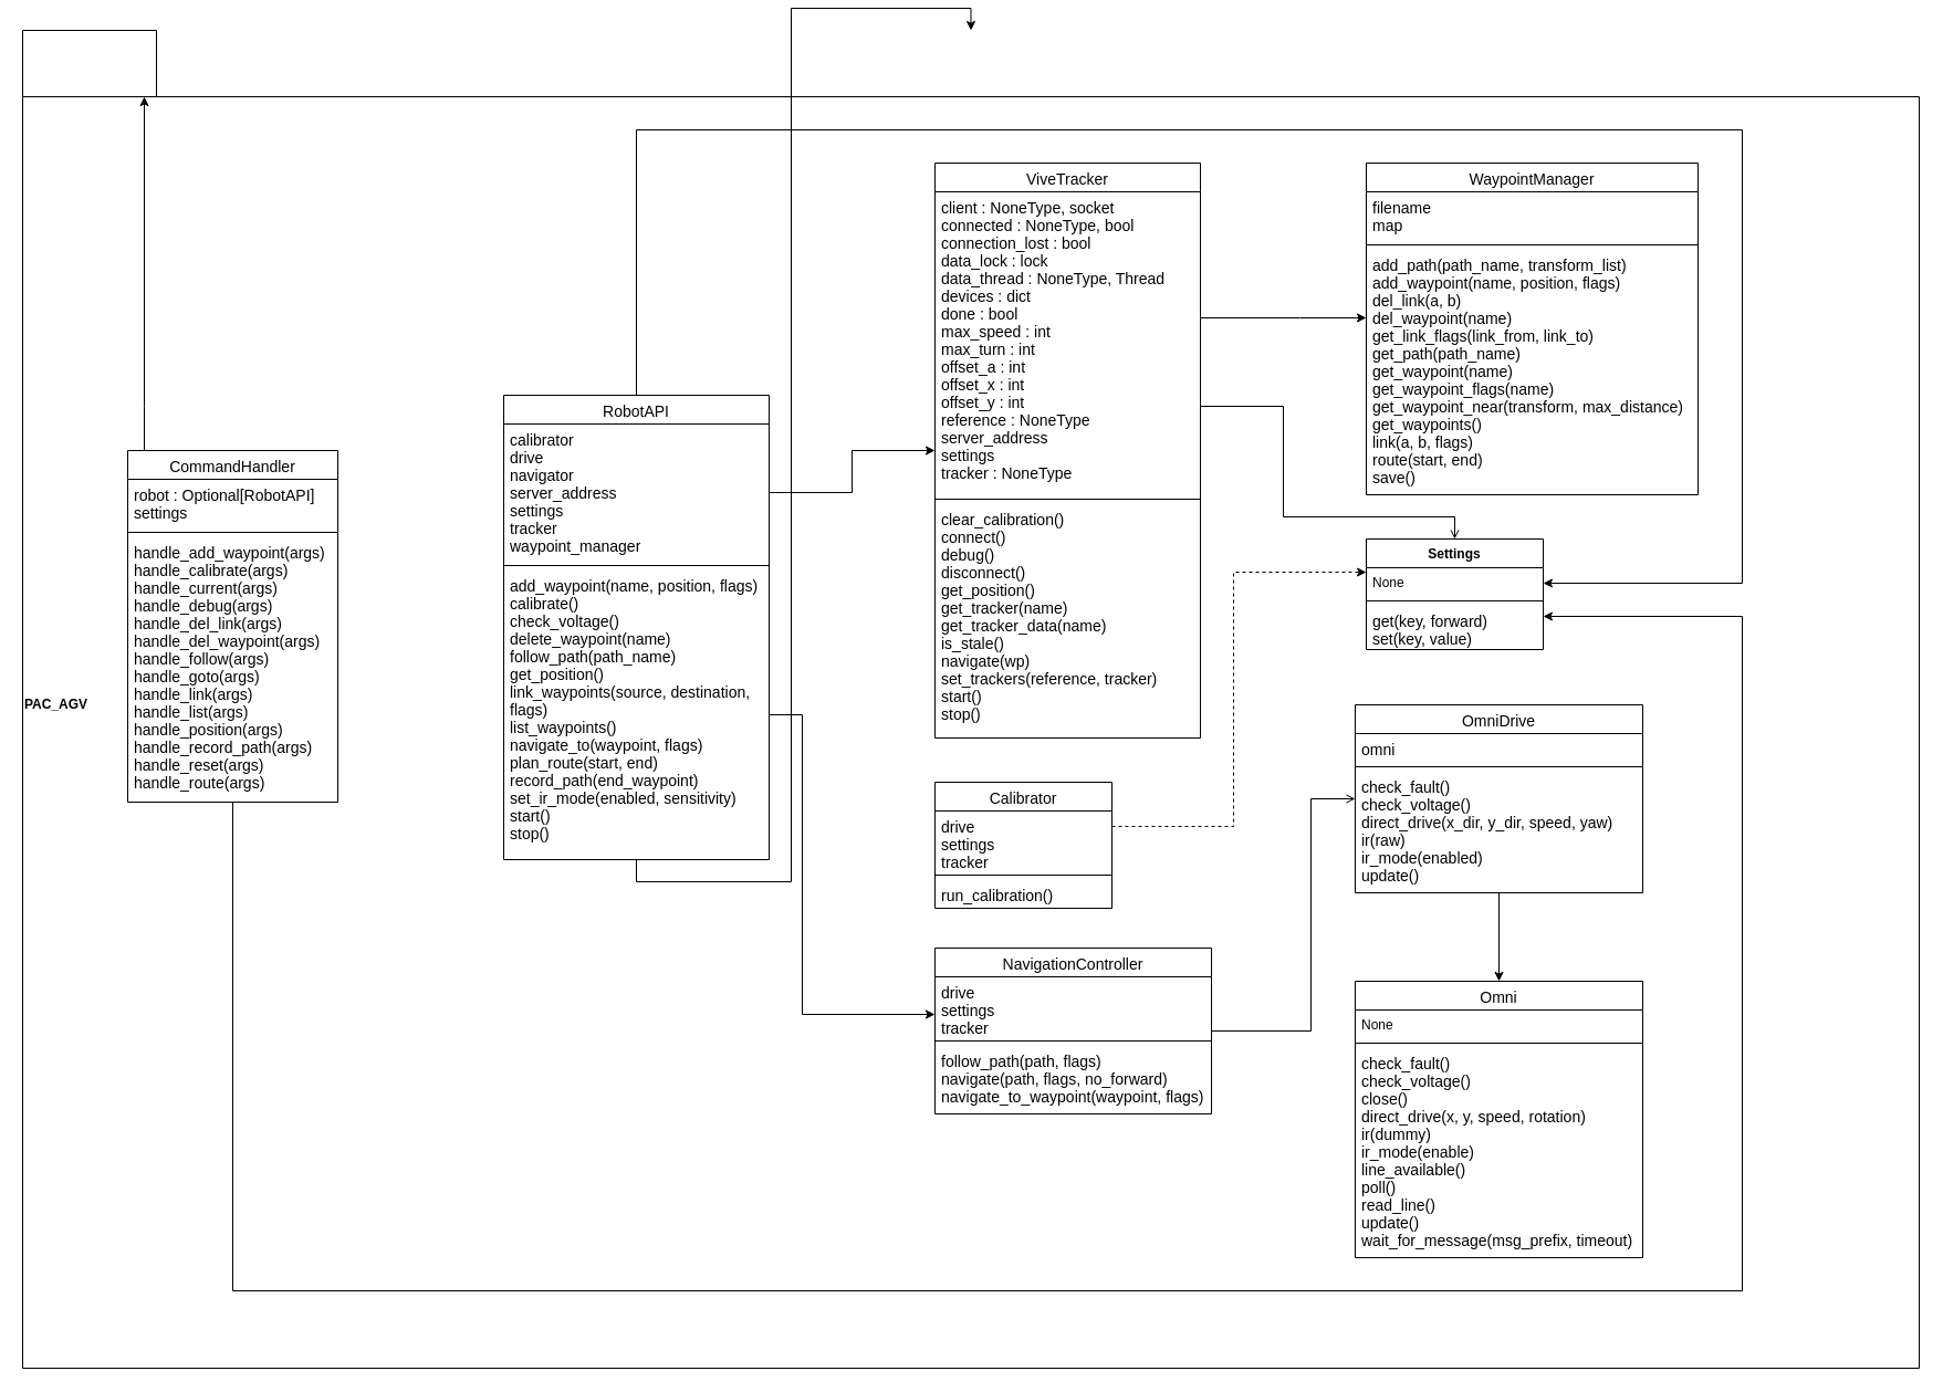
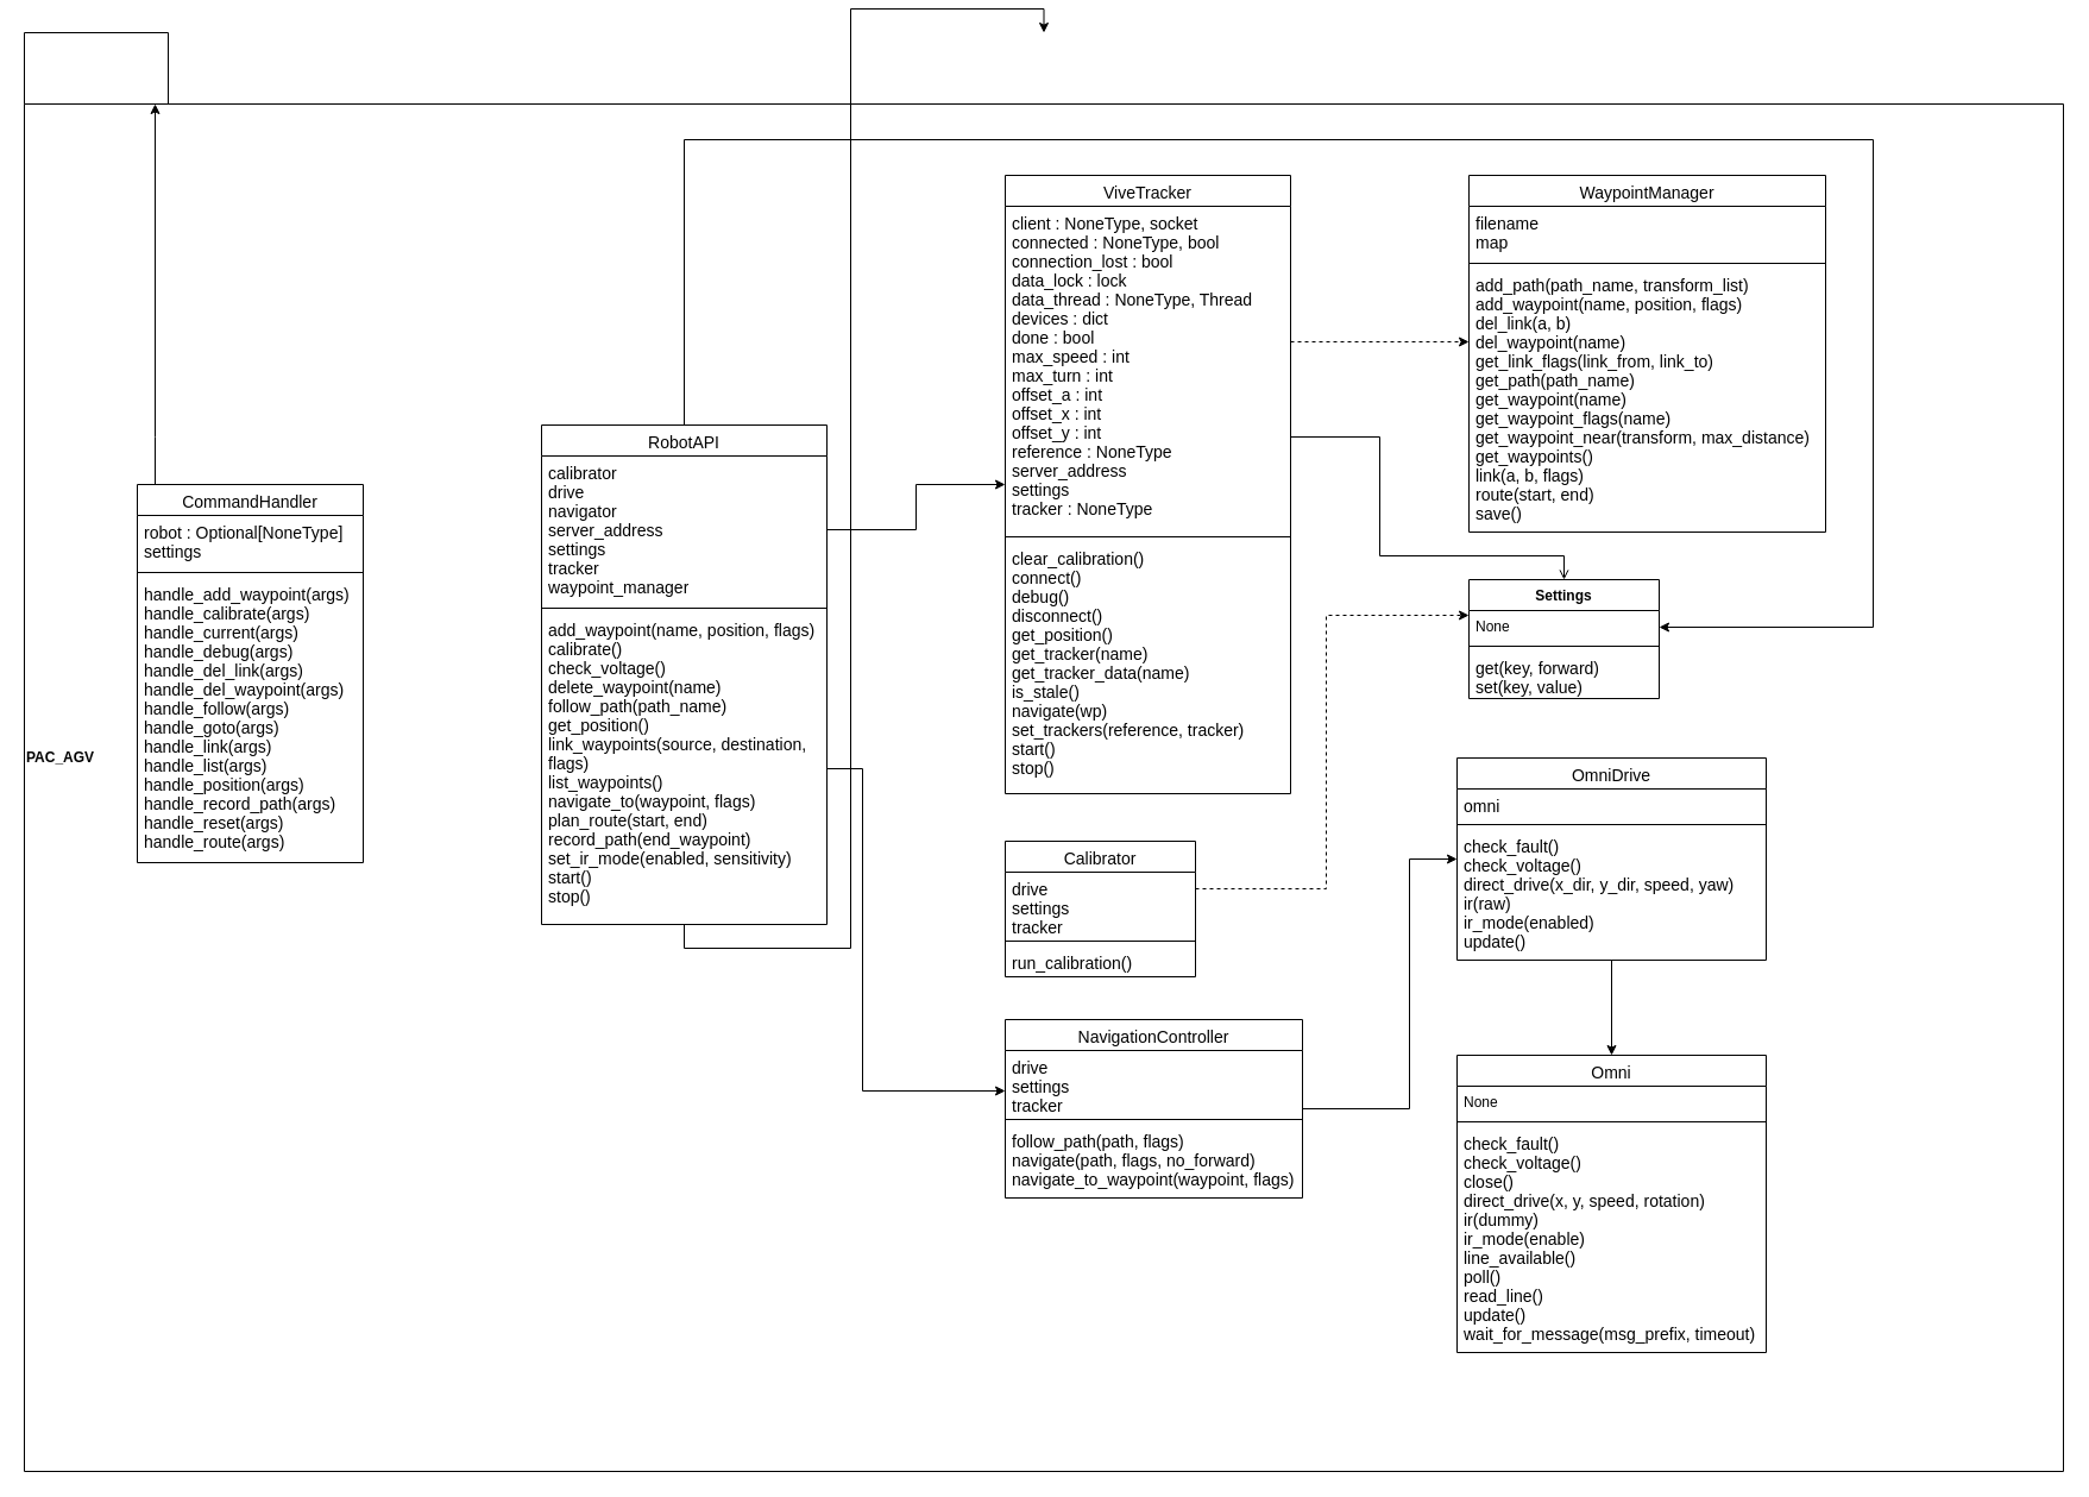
- <mxCell id="14" style="edgeStyle=orthogonalEdgeStyle;rounded=0;orthogonalLoop=1;jettySize=auto;html=1;" parent="1" source="16" target="41" edge="1"><mxGeometry relative="1" as="geometry"><Array as="points"><mxPoint x="1175" y="280" /><mxPoint x="1175" y="280" /></Array></mxGeometry></mxCell>
+ <mxCell id="14" style="edgeStyle=orthogonalEdgeStyle;rounded=0;orthogonalLoop=1;jettySize=auto;html=1;dashed=1;" parent="1" source="16" target="41" edge="1"><mxGeometry relative="1" as="geometry"><Array as="points"><mxPoint x="1175" y="280" /><mxPoint x="1175" y="280" /></Array></mxGeometry></mxCell>
- <mxCell id="11" value="&lt;p style=&quot;margin: 0px; font-variant-numeric: normal; font-variant-east-asian: normal; font-variant-alternates: normal; font-size-adjust: none; font-kerning: auto; font-optical-sizing: auto; font-feature-settings: normal; font-variation-settings: normal; font-variant-position: normal; font-variant-emoji: normal; font-stretch: normal; font-size: 14px; line-height: normal; color: rgb(0, 0, 0);&quot; class=&quot;p1&quot;&gt;robot : Optional[RobotAPI]&lt;/p&gt;&lt;p style=&quot;margin: 0px; font-variant-numeric: normal; font-variant-east-asian: normal; font-variant-alternates: normal; font-size-adjust: none; font-kerning: auto; font-optical-sizing: auto; font-feature-settings: normal; font-variation-settings: normal; font-variant-position: normal; font-variant-emoji: normal; font-stretch: normal; font-size: 14px; line-height: normal; color: rgb(0, 0, 0);&quot; class=&quot;p1&quot;&gt;settings&lt;/p&gt;" style="text;strokeColor=none;fillColor=none;align=left;verticalAlign=top;spacingLeft=4;spacingRight=4;overflow=hidden;rotatable=0;points=[[0,0.5],[1,0.5]];portConstraint=eastwest;whiteSpace=wrap;html=1;" parent="10" vertex="1"><mxGeometry y="26" width="190" height="44" as="geometry" /></mxCell>
+ <mxCell id="11" value="&lt;p style=&quot;margin: 0px; font-variant-numeric: normal; font-variant-east-asian: normal; font-variant-alternates: normal; font-size-adjust: none; font-kerning: auto; font-optical-sizing: auto; font-feature-settings: normal; font-variation-settings: normal; font-variant-position: normal; font-variant-emoji: normal; font-stretch: normal; font-size: 14px; line-height: normal; color: rgb(0, 0, 0);&quot; class=&quot;p1&quot;&gt;robot : Optional[NoneType]&lt;/p&gt;&lt;p style=&quot;margin: 0px; font-variant-numeric: normal; font-variant-east-asian: normal; font-variant-alternates: normal; font-size-adjust: none; font-kerning: auto; font-optical-sizing: auto; font-feature-settings: normal; font-variation-settings: normal; font-variant-position: normal; font-variant-emoji: normal; font-stretch: normal; font-size: 14px; line-height: normal; color: rgb(0, 0, 0);&quot; class=&quot;p1&quot;&gt;settings&lt;/p&gt;" style="text;strokeColor=none;fillColor=none;align=left;verticalAlign=top;spacingLeft=4;spacingRight=4;overflow=hidden;rotatable=0;points=[[0,0.5],[1,0.5]];portConstraint=eastwest;whiteSpace=wrap;html=1;" parent="10" vertex="1"><mxGeometry y="26" width="190" height="44" as="geometry" /></mxCell>
- <mxCell id="26" style="edgeStyle=orthogonalEdgeStyle;rounded=0;orthogonalLoop=1;jettySize=auto;html=1;endArrow=open;" parent="1" source="27" target="33" edge="1"><mxGeometry relative="1" as="geometry"><Array as="points"><mxPoint x="1185" y="925" /><mxPoint x="1185" y="715" /></Array></mxGeometry></mxCell>
+ <mxCell id="26" style="edgeStyle=orthogonalEdgeStyle;rounded=0;orthogonalLoop=1;jettySize=auto;html=1;" parent="1" source="27" target="33" edge="1"><mxGeometry relative="1" as="geometry"><Array as="points"><mxPoint x="1185" y="925" /><mxPoint x="1185" y="715" /></Array></mxGeometry></mxCell>
- <mxCell id="9" style="edgeStyle=orthogonalEdgeStyle;rounded=0;orthogonalLoop=1;jettySize=auto;html=1;" parent="1" source="10" target="45" edge="1"><mxGeometry relative="1" as="geometry"><Array as="points"><mxPoint x="210" y="1160" /><mxPoint x="1575" y="1160" /><mxPoint x="1575" y="550" /></Array></mxGeometry></mxCell>
